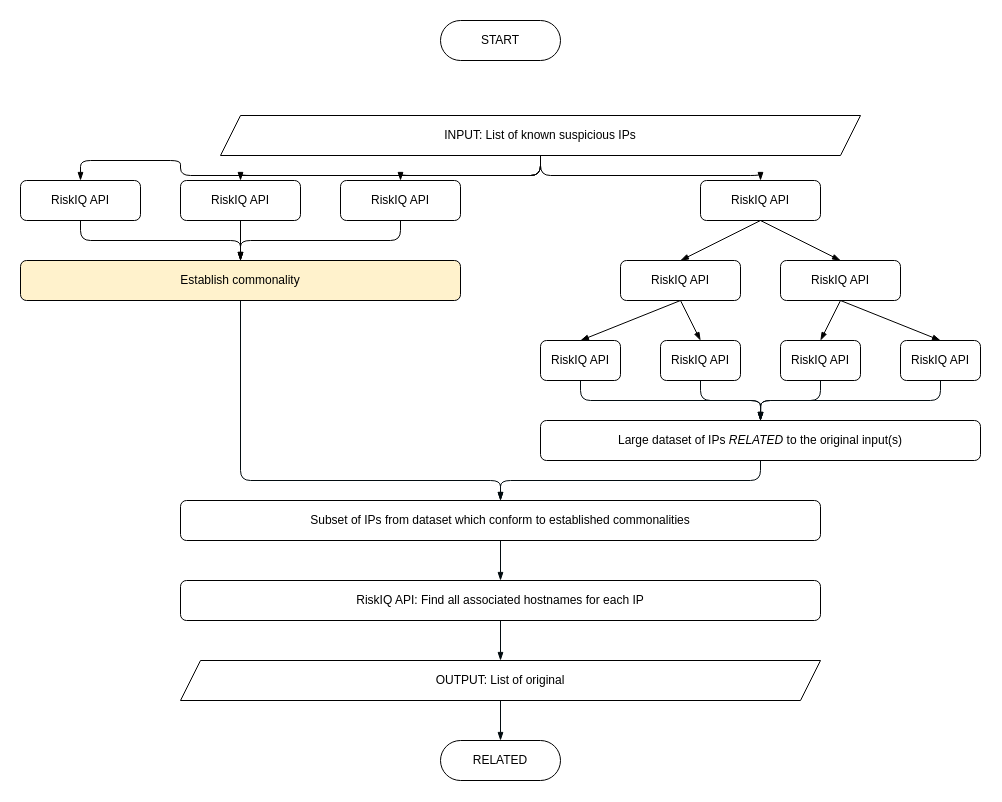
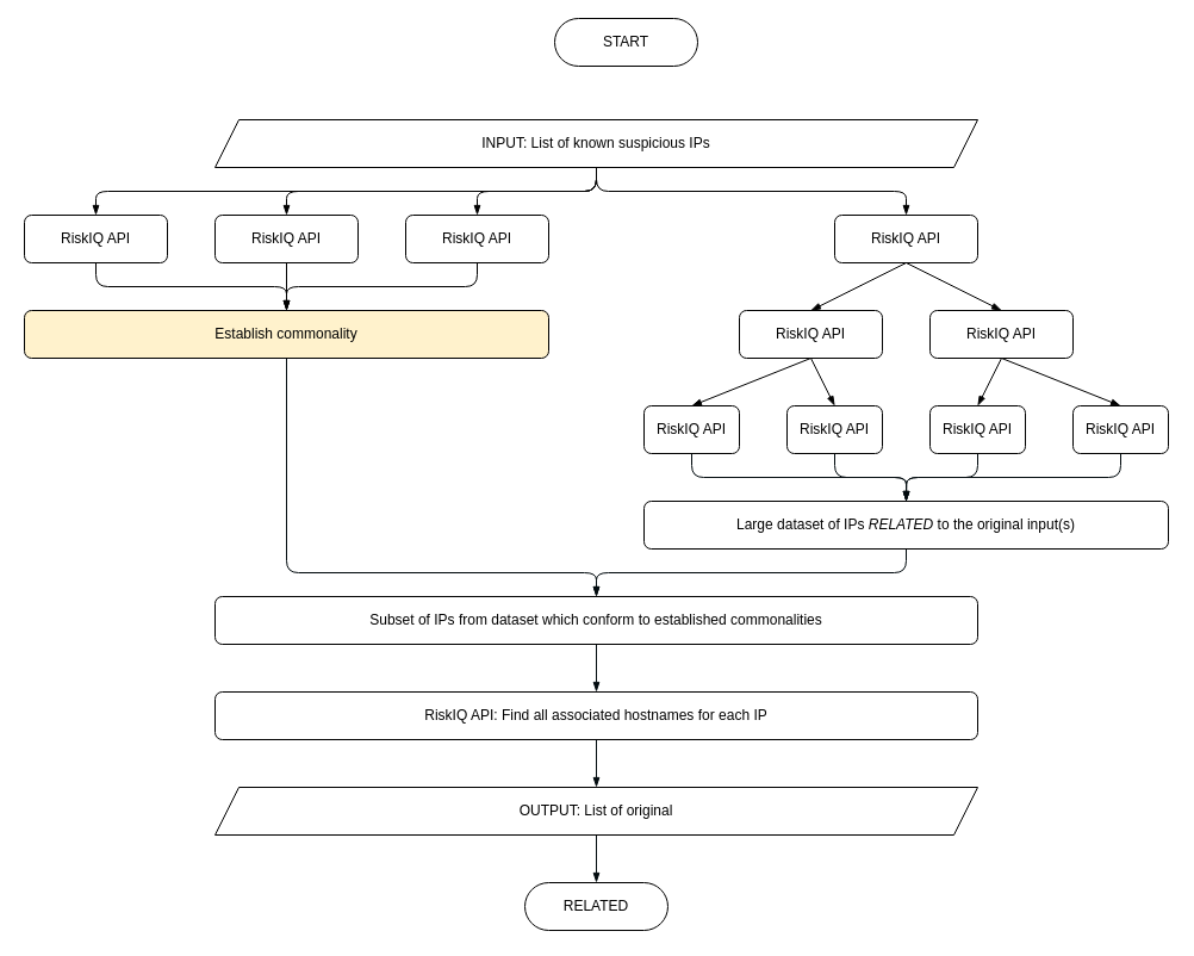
- <mxCell id="2" value="START" style="rounded=1;whiteSpace=wrap;html=1;arcSize=50;" parent="1" vertex="1"><mxGeometry x="440" y="20" width="120" height="40" as="geometry" /></mxCell>
+ <mxCell id="2" value="START" style="rounded=1;whiteSpace=wrap;html=1;arcSize=50;" parent="1" vertex="1"><mxGeometry x="465" y="15" width="120" height="40" as="geometry" /></mxCell>
- <mxCell id="7" value="INPUT: List of known suspicious IPs" style="shape=parallelogram;perimeter=parallelogramPerimeter;whiteSpace=wrap;html=1;fixedSize=1;" parent="1" vertex="1"><mxGeometry x="220" y="115" width="640" height="40" as="geometry" /></mxCell>
+ <mxCell id="7" value="INPUT: List of known suspicious IPs" style="shape=parallelogram;perimeter=parallelogramPerimeter;whiteSpace=wrap;html=1;fixedSize=1;" parent="1" vertex="1"><mxGeometry x="180" y="100" width="640" height="40" as="geometry" /></mxCell>
